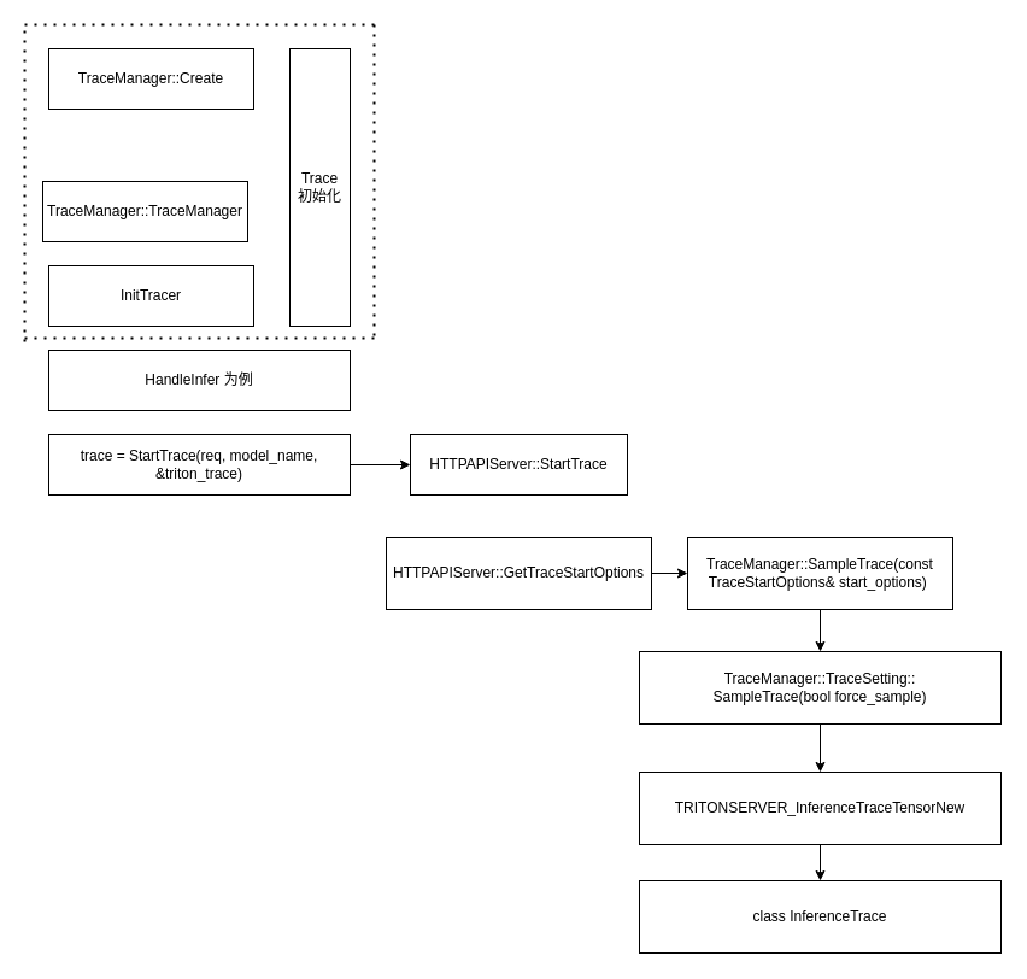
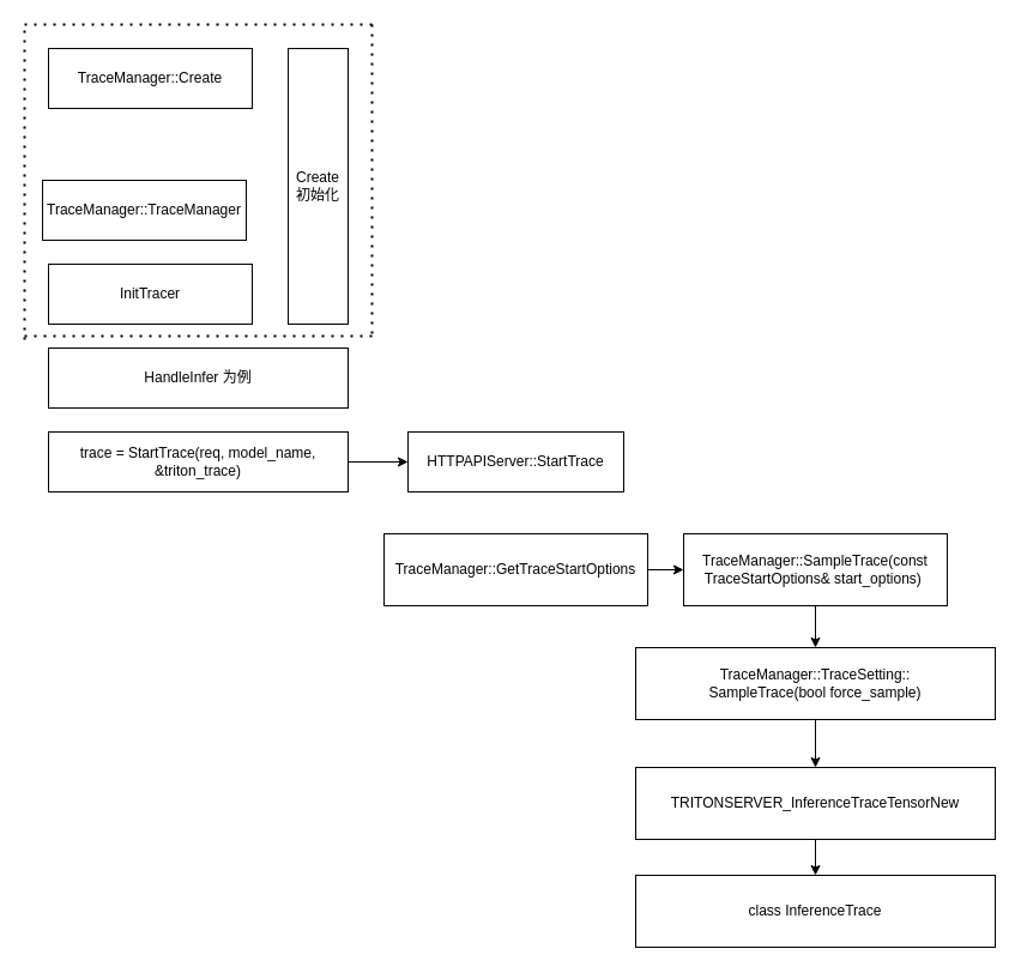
- <mxCell id="5" value="Trace&lt;div&gt;初始化&lt;/div&gt;" style="rounded=0;whiteSpace=wrap;html=1;" parent="1" vertex="1"><mxGeometry x="240" y="40" width="50" height="230" as="geometry" /></mxCell>
+ <mxCell id="5" value="Create&lt;div&gt;初始化&lt;/div&gt;" style="rounded=0;whiteSpace=wrap;html=1;" parent="1" vertex="1"><mxGeometry x="240" y="40" width="50" height="230" as="geometry" /></mxCell>
- <mxCell id="15" value="HTTPAPIServer::GetTraceStartOptions" style="rounded=0;whiteSpace=wrap;html=1;" parent="1" vertex="1"><mxGeometry x="320" y="445" width="220" height="60" as="geometry" /></mxCell>
+ <mxCell id="15" value="TraceManager::GetTraceStartOptions" style="rounded=0;whiteSpace=wrap;html=1;" parent="1" vertex="1"><mxGeometry x="320" y="445" width="220" height="60" as="geometry" /></mxCell>
